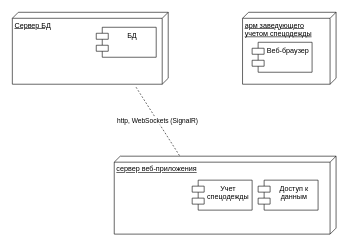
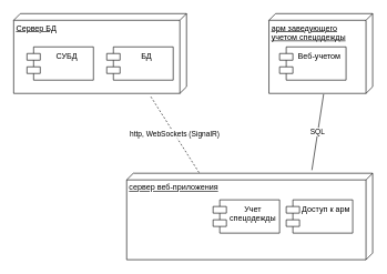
- <mxCell id="8" value="БД" style="shape=module;align=left;spacingLeft=20;align=center;verticalAlign=top;whiteSpace=wrap;html=1;" vertex="1" parent="1"><mxGeometry x="160" y="45" width="100" height="50" as="geometry" /></mxCell>
+ <mxCell id="8" value="БД" style="shape=module;align=left;spacingLeft=20;align=center;verticalAlign=top;whiteSpace=wrap;html=1;" vertex="1" parent="1"><mxGeometry x="160" y="70" width="100" height="50" as="geometry" /></mxCell>
- <mxCell id="9" value="Веб-браузер" style="shape=module;align=left;spacingLeft=20;align=center;verticalAlign=top;whiteSpace=wrap;html=1;" vertex="1" parent="1"><mxGeometry x="420" y="70" width="100" height="50" as="geometry" /></mxCell>
+ <mxCell id="9" value="Веб-учетом" style="shape=module;align=left;spacingLeft=20;align=center;verticalAlign=top;whiteSpace=wrap;html=1;" vertex="1" parent="1"><mxGeometry x="420" y="70" width="100" height="50" as="geometry" /></mxCell>
+ <mxCell id="7" value="СУБД" style="shape=module;align=left;spacingLeft=20;align=center;verticalAlign=top;whiteSpace=wrap;html=1;" vertex="1" parent="1"><mxGeometry x="40" y="70" width="100" height="50" as="geometry" /></mxCell>
+ <mxCell id="6" value="SQL" style="endArrow=none;html=1;rounded=0;entryX=1.01;entryY=0.473;entryDx=0;entryDy=0;entryPerimeter=0;exitX=-0.036;exitY=0.247;exitDx=0;exitDy=0;exitPerimeter=0;" edge="1" parent="1" source="4" target="2"><mxGeometry width="50" height="50" relative="1" as="geometry"><mxPoint x="360" y="230" as="sourcePoint" /><mxPoint x="172" y="153" as="targetPoint" /></mxGeometry></mxCell>
- <mxCell id="11" value="Доступ к данным" style="shape=module;align=left;spacingLeft=20;align=center;verticalAlign=top;whiteSpace=wrap;html=1;" vertex="1" parent="1"><mxGeometry x="430" y="300" width="100" height="50" as="geometry" /></mxCell>
+ <mxCell id="11" value="Доступ к арм" style="shape=module;align=left;spacingLeft=20;align=center;verticalAlign=top;whiteSpace=wrap;html=1;" vertex="1" parent="1"><mxGeometry x="430" y="300" width="100" height="50" as="geometry" /></mxCell>
